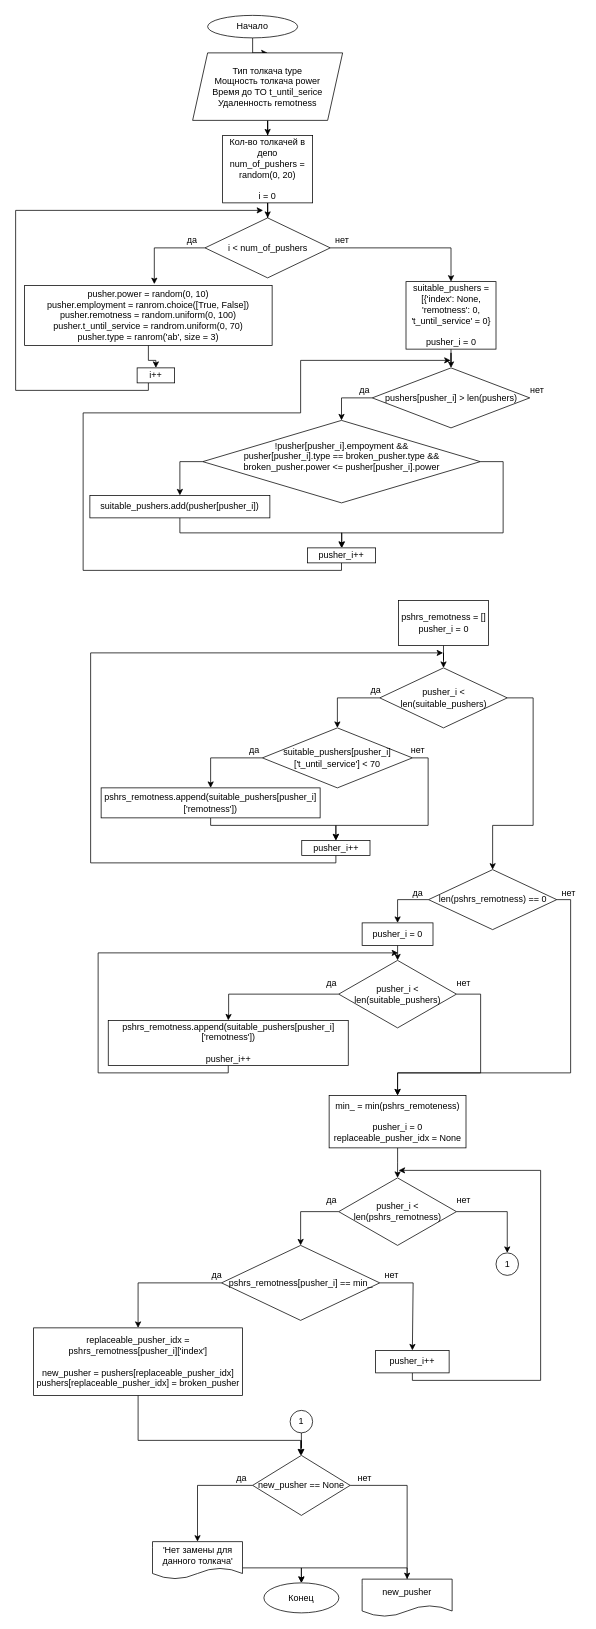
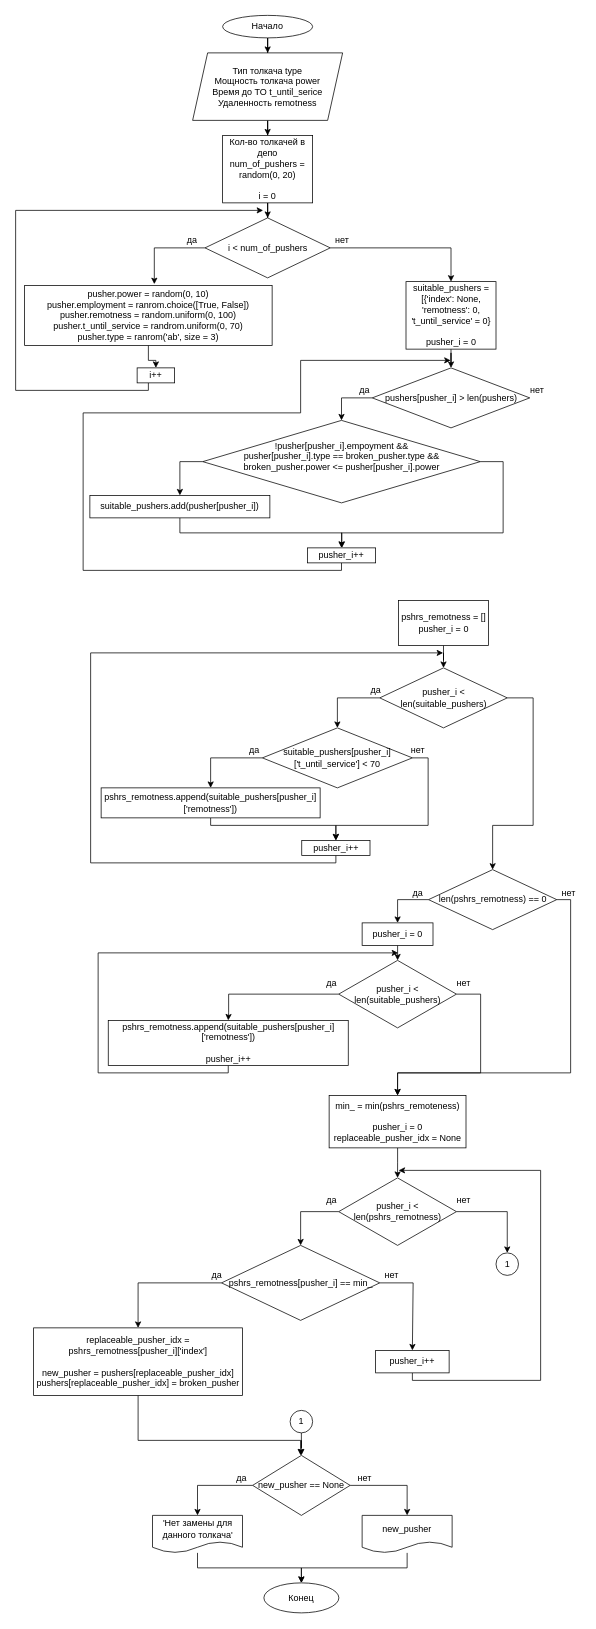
- <mxCell id="3" value="Начало" style="ellipse;whiteSpace=wrap;html=1;" vertex="1" parent="1"><mxGeometry x="276" y="20" width="120" height="30" as="geometry" /></mxCell>
+ <mxCell id="3" value="Начало" style="ellipse;whiteSpace=wrap;html=1;" vertex="1" parent="1"><mxGeometry x="296" y="20" width="120" height="30" as="geometry" /></mxCell>
- <mxCell id="60" value="'Нет замены для данного толкача'" style="shape=document;whiteSpace=wrap;html=1;boundedLbl=1;" vertex="1" parent="1"><mxGeometry x="202.5" y="2055" width="120" height="50" as="geometry" /></mxCell>
+ <mxCell id="60" value="'Нет замены для данного толкача'" style="shape=document;whiteSpace=wrap;html=1;boundedLbl=1;" vertex="1" parent="1"><mxGeometry x="202.5" y="2020" width="120" height="50" as="geometry" /></mxCell>
- <mxCell id="62" value="new_pusher" style="shape=document;whiteSpace=wrap;html=1;boundedLbl=1;" vertex="1" parent="1"><mxGeometry x="482" y="2105" width="120" height="50" as="geometry" /></mxCell>
+ <mxCell id="62" value="new_pusher" style="shape=document;whiteSpace=wrap;html=1;boundedLbl=1;" vertex="1" parent="1"><mxGeometry x="482" y="2020" width="120" height="50" as="geometry" /></mxCell>
